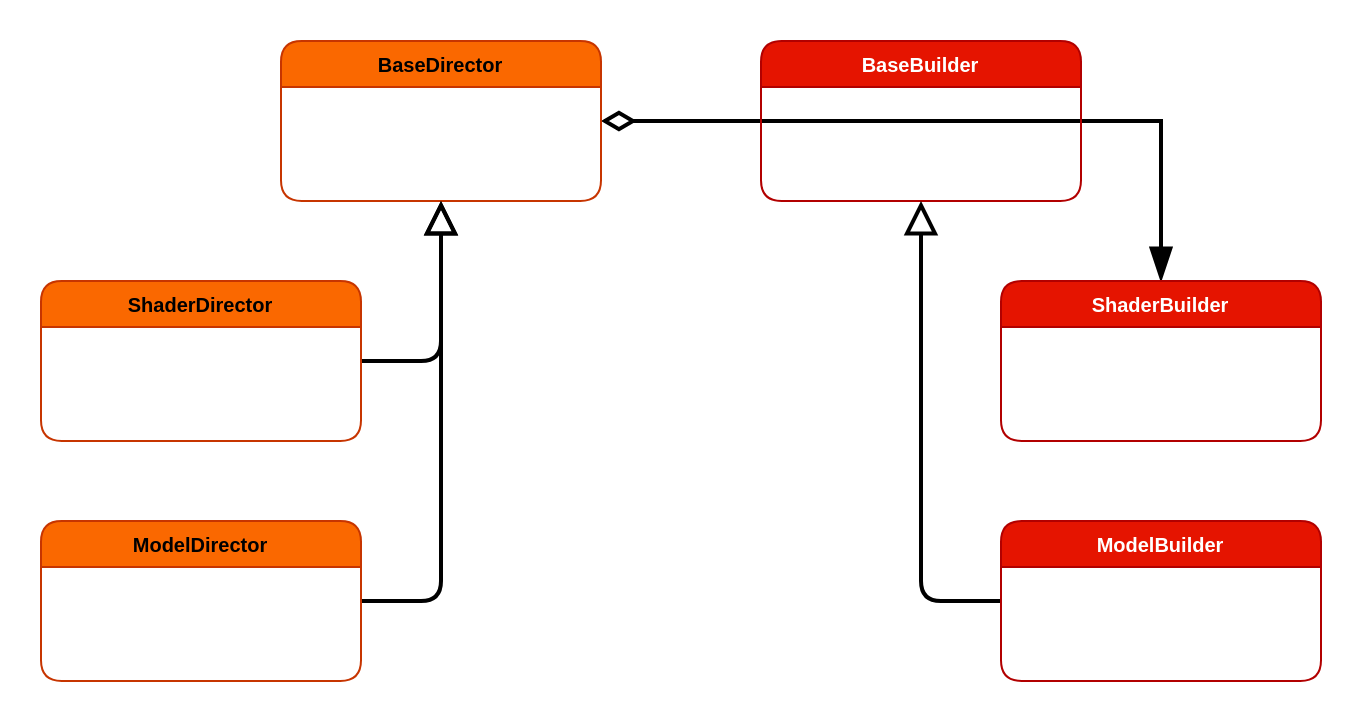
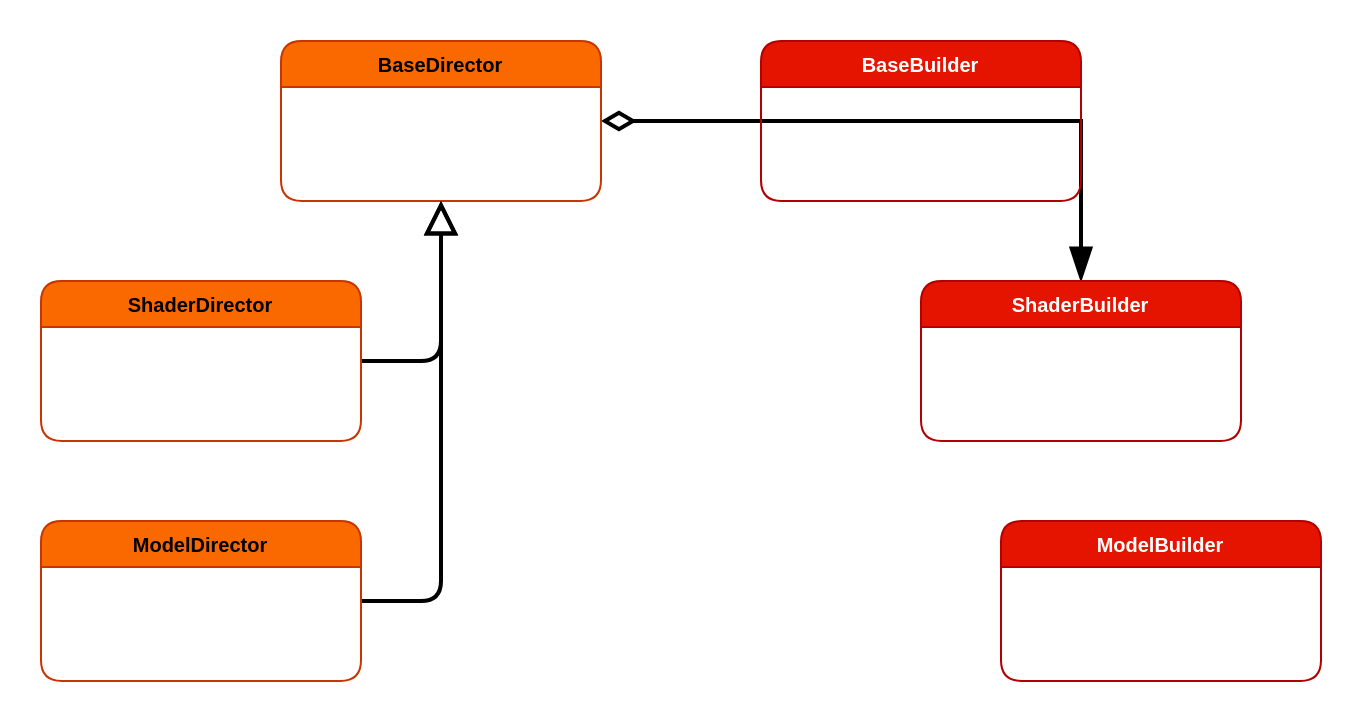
- <mxCell id="5" value="ShaderBuilder" style="swimlane;whiteSpace=wrap;html=1;rounded=1;strokeColor=#B20000;fontSize=10;fillColor=#e51400;fontColor=#ffffff;" vertex="1" parent="1"><mxGeometry x="500" y="140" width="160" height="80" as="geometry" /></mxCell>
+ <mxCell id="5" value="ShaderBuilder" style="swimlane;whiteSpace=wrap;html=1;rounded=1;strokeColor=#B20000;fontSize=10;fillColor=#e51400;fontColor=#ffffff;" vertex="1" parent="1"><mxGeometry x="460" y="140" width="160" height="80" as="geometry" /></mxCell>
- <mxCell id="8" style="edgeStyle=orthogonalEdgeStyle;html=1;strokeWidth=2;endArrow=block;endFill=0;startSize=12;endSize=12;" edge="1" parent="1" source="9" target="4"><mxGeometry relative="1" as="geometry"><Array as="points"><mxPoint x="460" y="300" /></Array></mxGeometry></mxCell>
